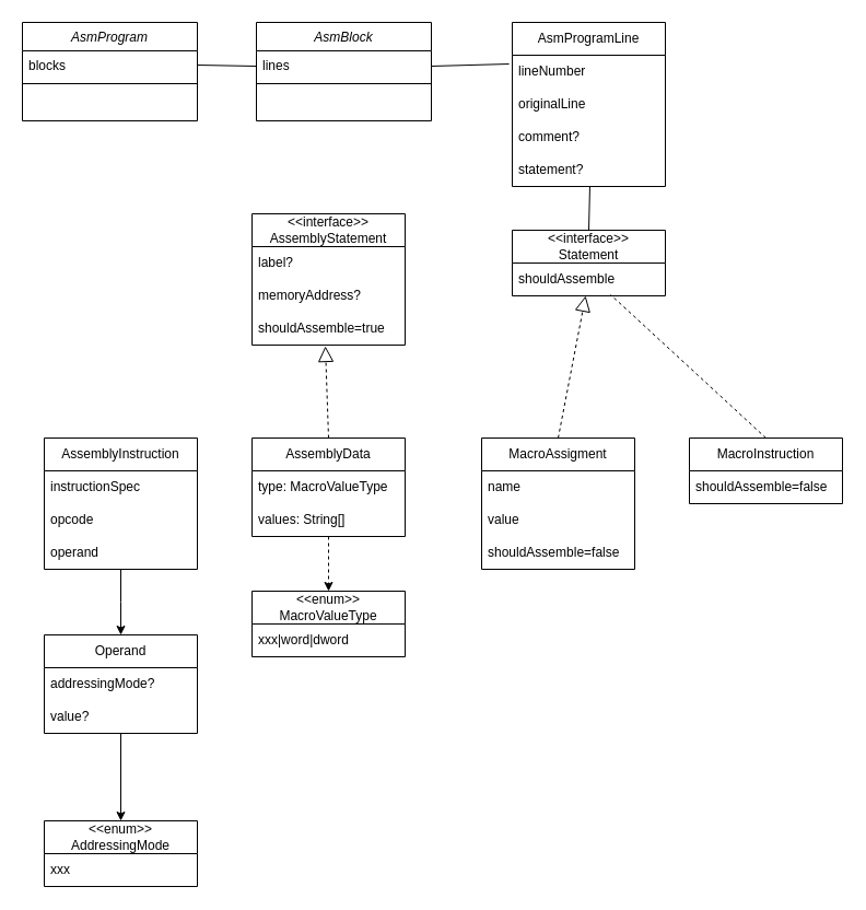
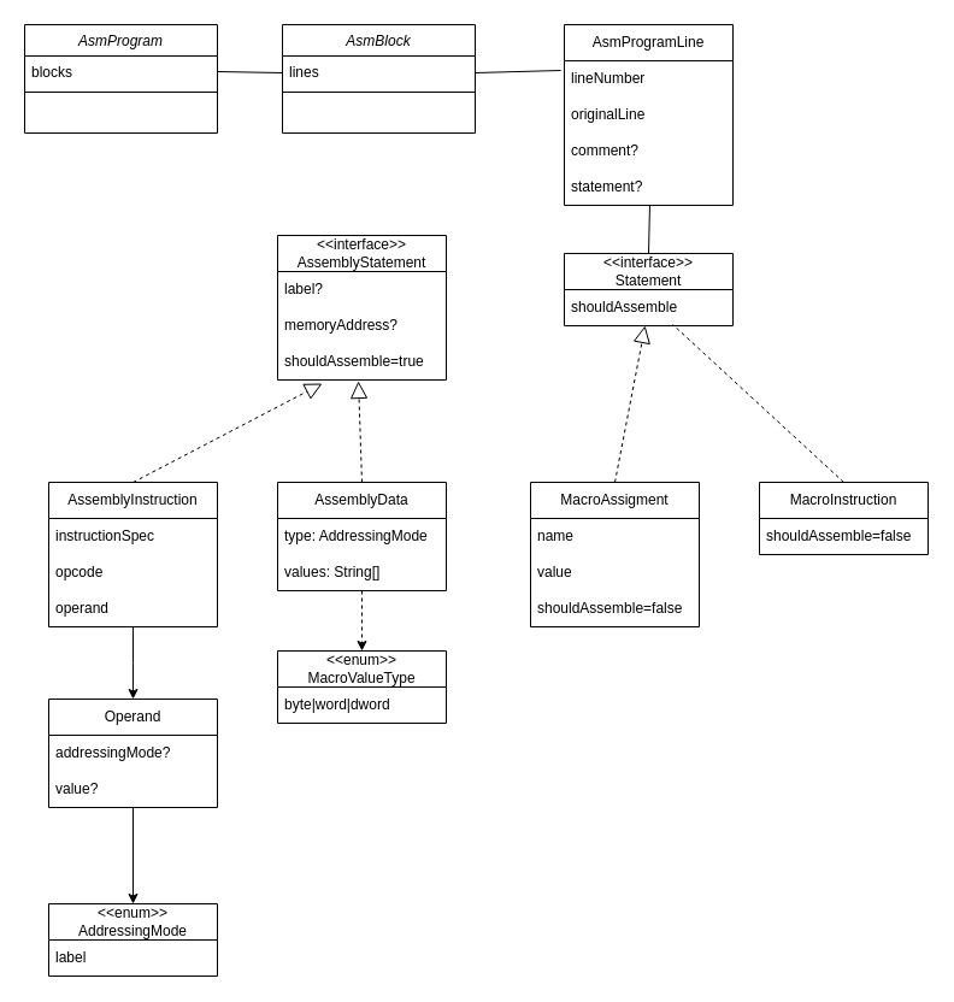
+ <mxCell id="27" value="" style="endArrow=block;dashed=1;endFill=0;endSize=12;html=1;rounded=0;exitX=0.5;exitY=0;exitDx=0;exitDy=0;entryX=0.264;entryY=1.1;entryDx=0;entryDy=0;entryPerimeter=0;" parent="1" source="23" target="21" edge="1"><mxGeometry width="160" relative="1" as="geometry"><mxPoint x="310" y="220" as="sourcePoint" /><mxPoint x="272" y="315" as="targetPoint" /></mxGeometry></mxCell>
- <mxCell id="30" value="type: MacroValueType" style="text;strokeColor=none;fillColor=none;align=left;verticalAlign=middle;spacingLeft=4;spacingRight=4;overflow=hidden;points=[[0,0.5],[1,0.5]];portConstraint=eastwest;rotatable=0;whiteSpace=wrap;html=1;" parent="29" vertex="1"><mxGeometry y="30" width="140" height="30" as="geometry" /></mxCell>
+ <mxCell id="30" value="type: AddressingMode" style="text;strokeColor=none;fillColor=none;align=left;verticalAlign=middle;spacingLeft=4;spacingRight=4;overflow=hidden;points=[[0,0.5],[1,0.5]];portConstraint=eastwest;rotatable=0;whiteSpace=wrap;html=1;" parent="29" vertex="1"><mxGeometry y="30" width="140" height="30" as="geometry" /></mxCell>
- <mxCell id="42" value="xxx|word|dword" style="text;strokeColor=none;fillColor=none;align=left;verticalAlign=middle;spacingLeft=4;spacingRight=4;overflow=hidden;points=[[0,0.5],[1,0.5]];portConstraint=eastwest;rotatable=0;whiteSpace=wrap;html=1;" parent="41" vertex="1"><mxGeometry y="30" width="140" height="30" as="geometry" /></mxCell>
+ <mxCell id="42" value="byte|word|dword" style="text;strokeColor=none;fillColor=none;align=left;verticalAlign=middle;spacingLeft=4;spacingRight=4;overflow=hidden;points=[[0,0.5],[1,0.5]];portConstraint=eastwest;rotatable=0;whiteSpace=wrap;html=1;" parent="41" vertex="1"><mxGeometry y="30" width="140" height="30" as="geometry" /></mxCell>
- <mxCell id="44" value="xxx" style="text;strokeColor=none;fillColor=none;align=left;verticalAlign=middle;spacingLeft=4;spacingRight=4;overflow=hidden;points=[[0,0.5],[1,0.5]];portConstraint=eastwest;rotatable=0;whiteSpace=wrap;html=1;" parent="43" vertex="1"><mxGeometry y="30" width="140" height="30" as="geometry" /></mxCell>
+ <mxCell id="44" value="label" style="text;strokeColor=none;fillColor=none;align=left;verticalAlign=middle;spacingLeft=4;spacingRight=4;overflow=hidden;points=[[0,0.5],[1,0.5]];portConstraint=eastwest;rotatable=0;whiteSpace=wrap;html=1;" parent="43" vertex="1"><mxGeometry y="30" width="140" height="30" as="geometry" /></mxCell>
